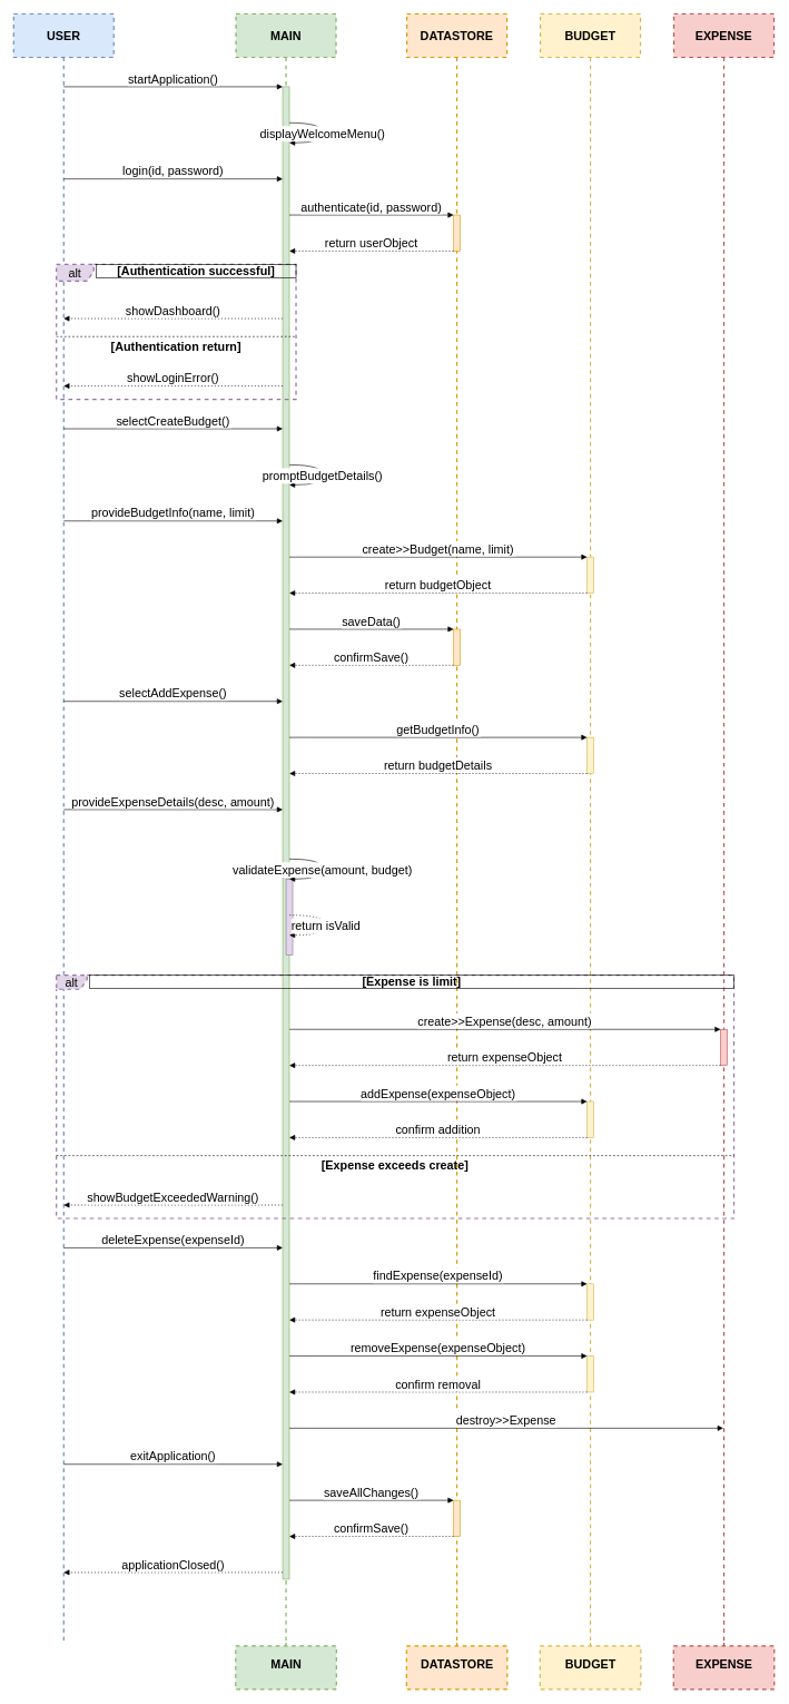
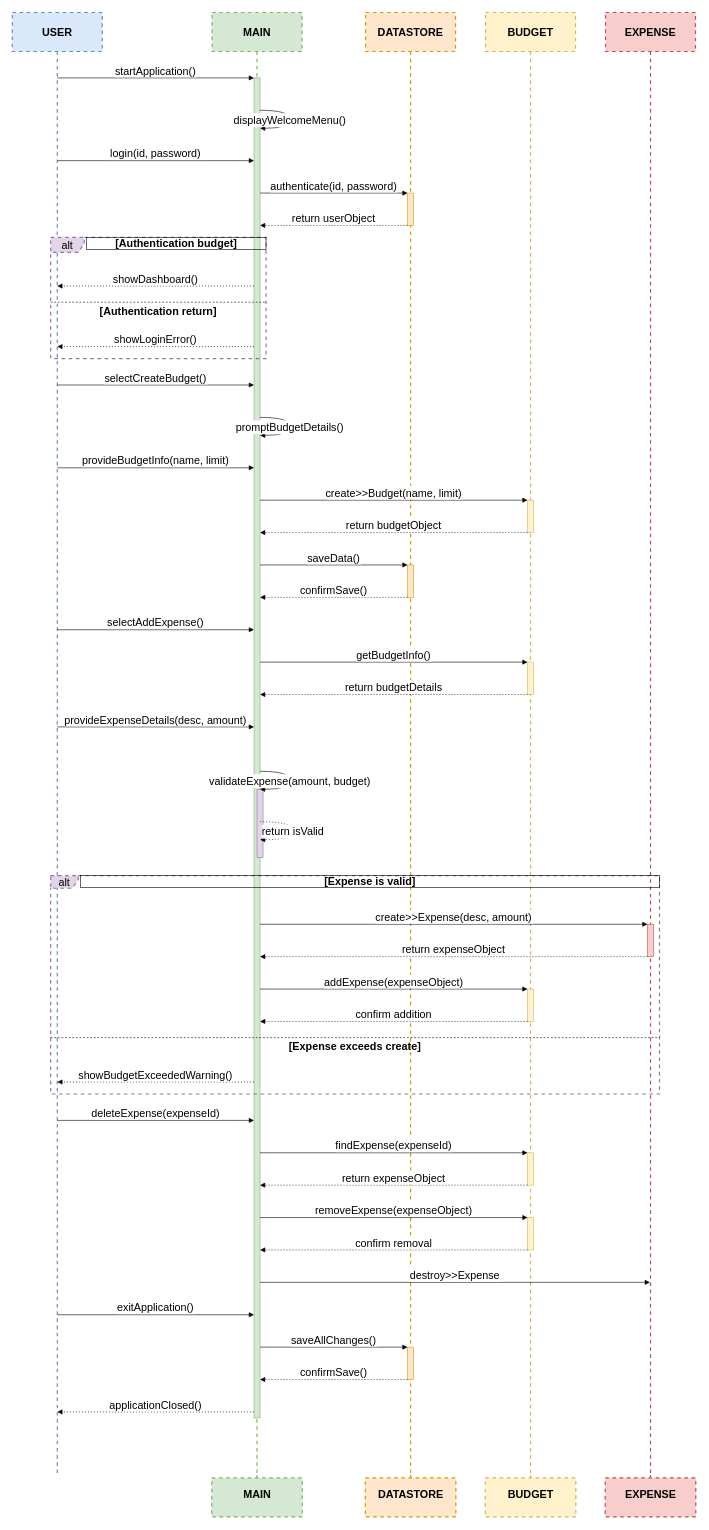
- <mxCell id="19" value="[Authentication successful]" style="text;strokeColor=#000000;fillColor=none;align=center;verticalAlign=middle;whiteSpace=wrap;fontSize=18;fontStyle=1" vertex="1" parent="18"><mxGeometry x="60" width="299" height="20" as="geometry" /></mxCell>
+ <mxCell id="19" value="[Authentication budget]" style="text;strokeColor=#000000;fillColor=none;align=center;verticalAlign=middle;whiteSpace=wrap;fontSize=18;fontStyle=1" vertex="1" parent="18"><mxGeometry x="60" width="299" height="20" as="geometry" /></mxCell>
- <mxCell id="22" value="[Expense is limit]" style="text;strokeColor=#000000;fillColor=none;align=center;verticalAlign=middle;whiteSpace=wrap;fontSize=18;fontStyle=1" vertex="1" parent="21"><mxGeometry x="50" width="965" height="20" as="geometry" /></mxCell>
+ <mxCell id="22" value="[Expense is valid]" style="text;strokeColor=#000000;fillColor=none;align=center;verticalAlign=middle;whiteSpace=wrap;fontSize=18;fontStyle=1" vertex="1" parent="21"><mxGeometry x="50" width="965" height="20" as="geometry" /></mxCell>
